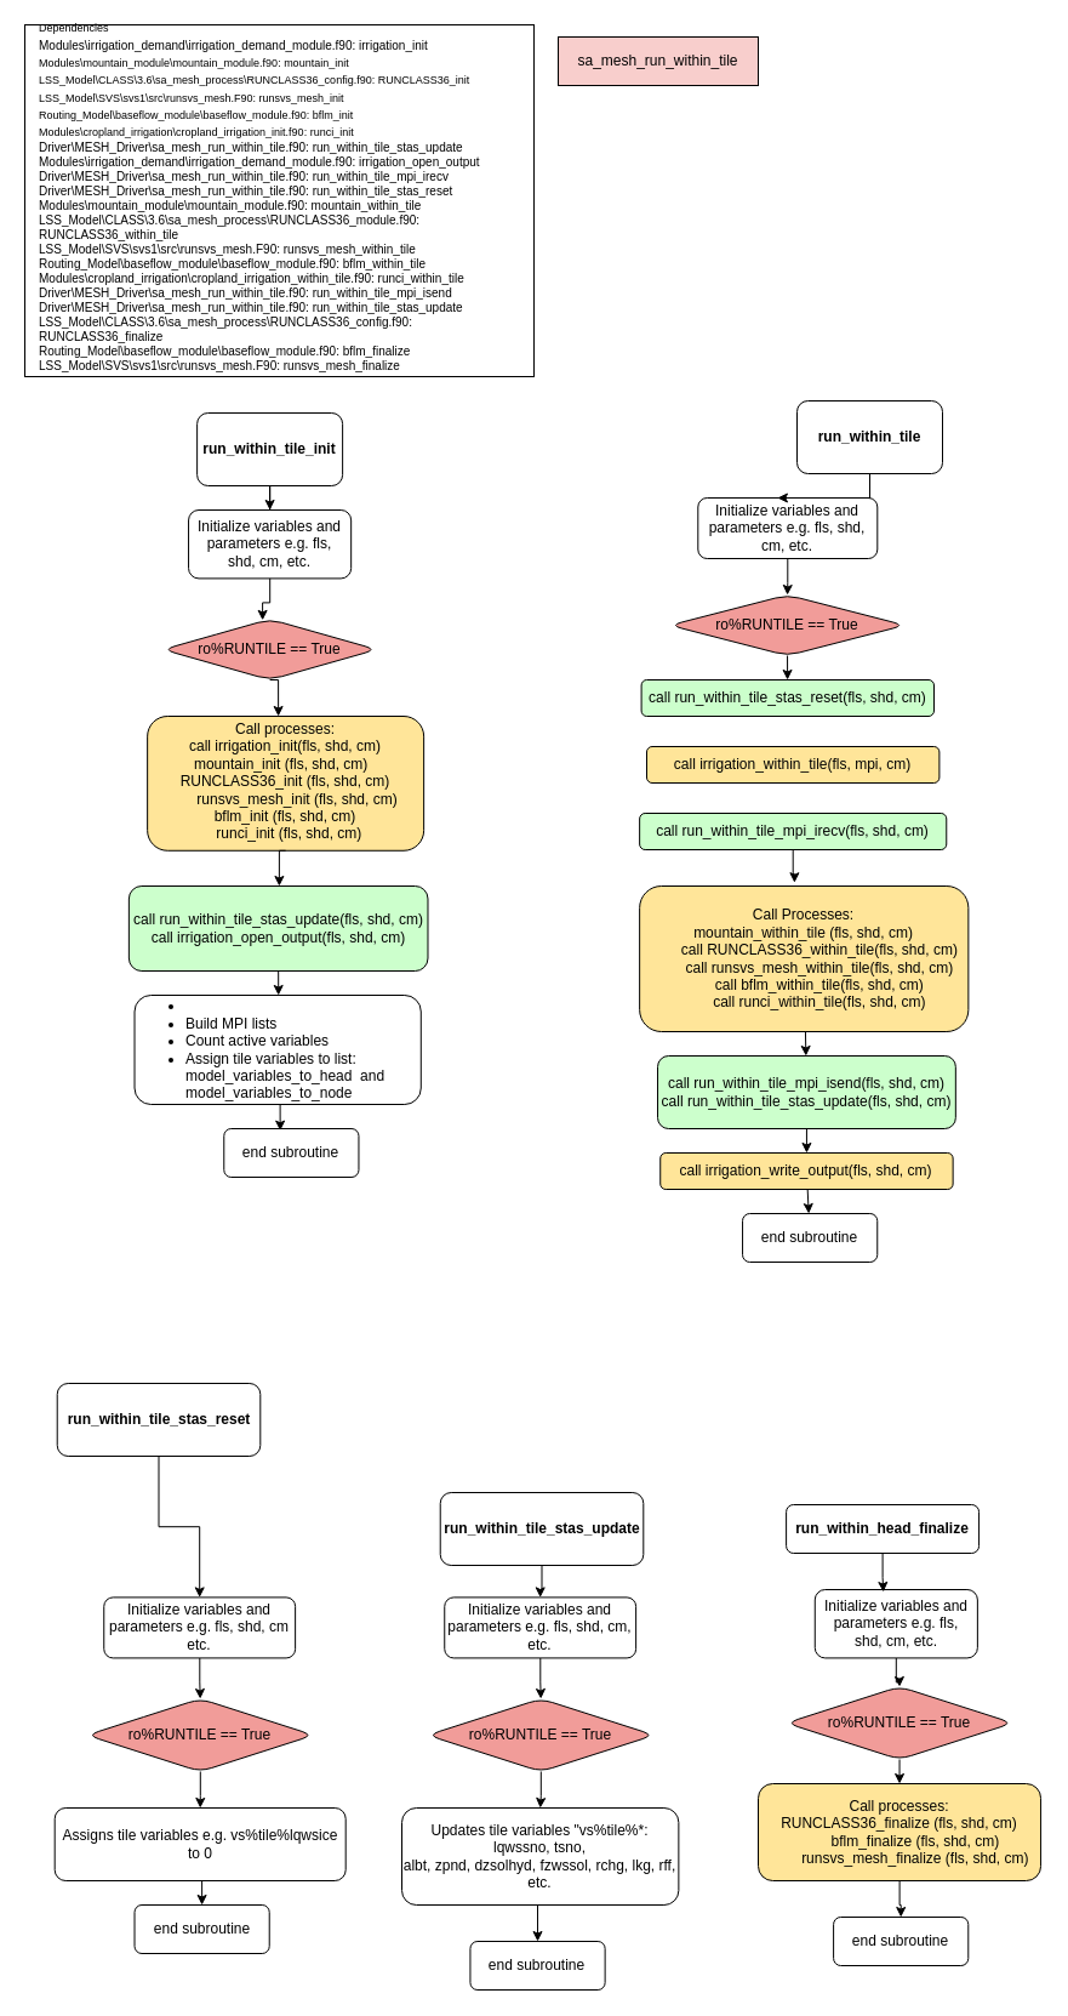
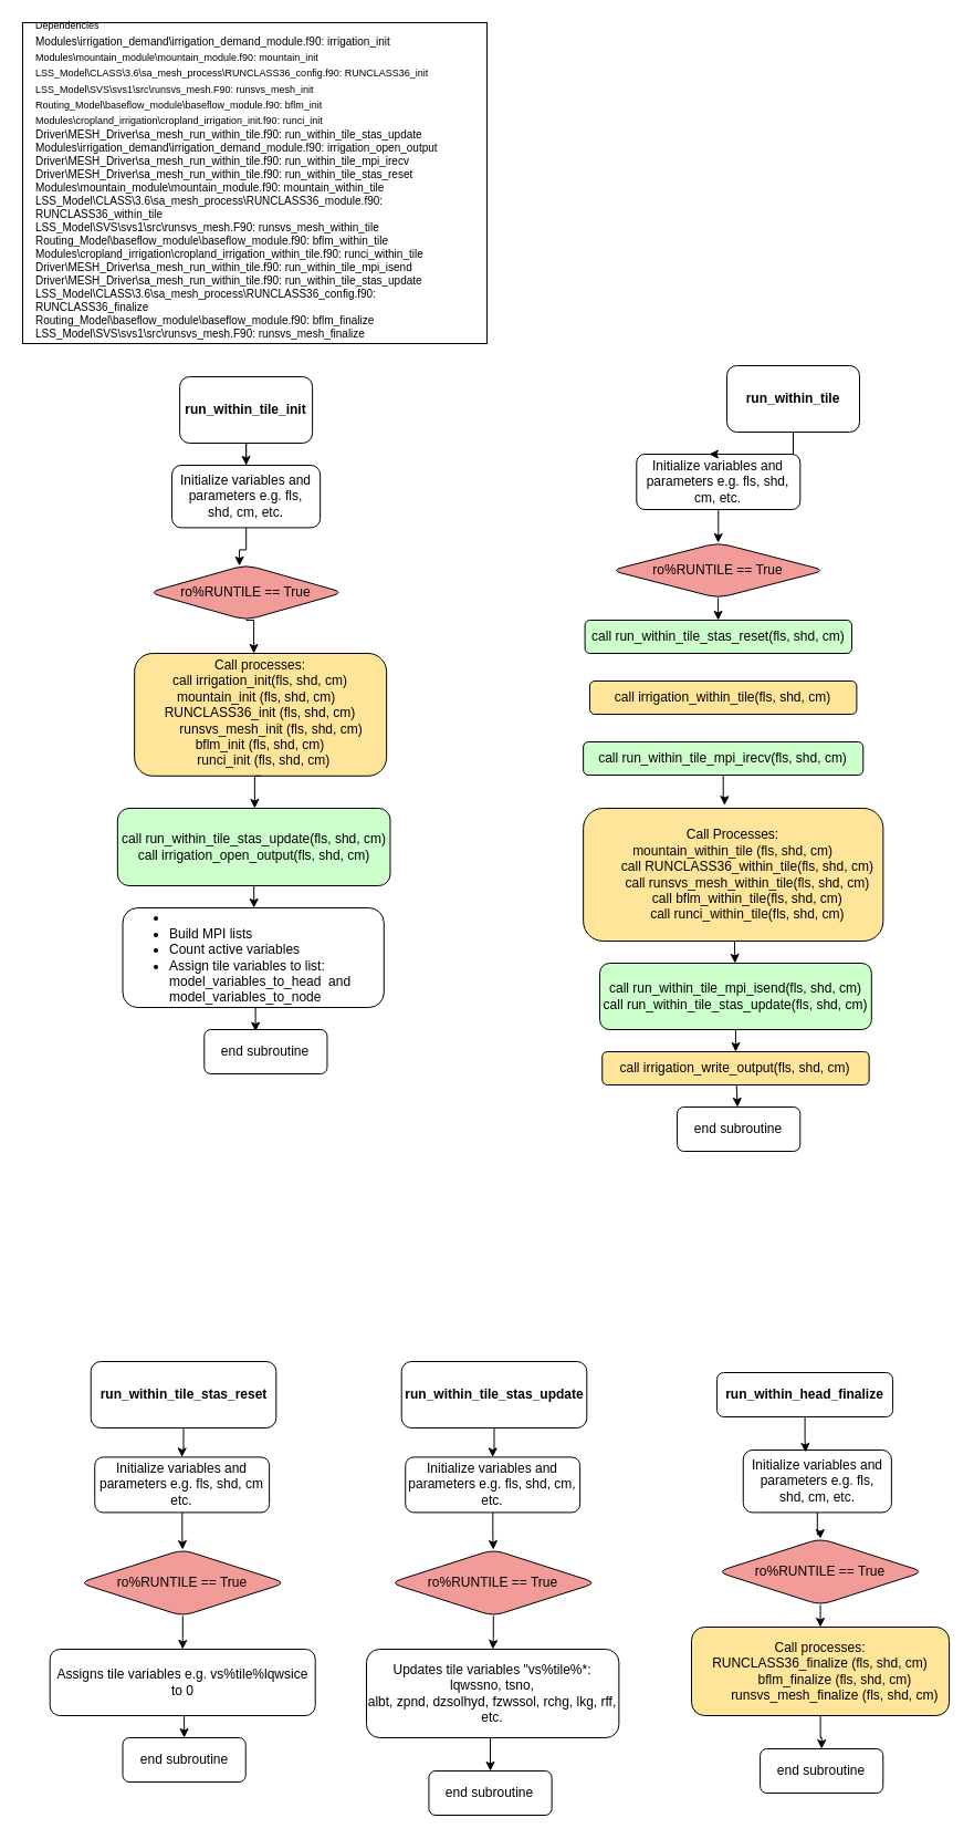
- <mxCell id="2" value="sa_mesh_run_within_tile" style="rounded=0;whiteSpace=wrap;html=1;fillColor=#F8CECC;" vertex="1" parent="1"><mxGeometry x="460" y="30" width="165" height="40" as="geometry" /></mxCell>
- <mxCell id="53" value="call irrigation_within_tile(fls, mpi, cm)" style="rounded=1;whiteSpace=wrap;html=1;fillColor=#FFE599;" vertex="1" parent="1"><mxGeometry x="533" y="615" width="241.4" height="30" as="geometry" /></mxCell>
+ <mxCell id="53" value="call irrigation_within_tile(fls, shd, cm)" style="rounded=1;whiteSpace=wrap;html=1;fillColor=#FFE599;" vertex="1" parent="1"><mxGeometry x="533" y="615" width="241.4" height="30" as="geometry" /></mxCell>
- <mxCell id="57" value="&lt;b&gt;run_within_tile_stas_reset&lt;/b&gt;" style="rounded=1;whiteSpace=wrap;html=1;" vertex="1" parent="1"><mxGeometry x="46.72" y="1140" width="167.59" height="60" as="geometry" /></mxCell>
+ <mxCell id="57" value="&lt;b&gt;run_within_tile_stas_reset&lt;/b&gt;" style="rounded=1;whiteSpace=wrap;html=1;" vertex="1" parent="1"><mxGeometry x="81.72" y="1230" width="167.59" height="60" as="geometry" /></mxCell>
